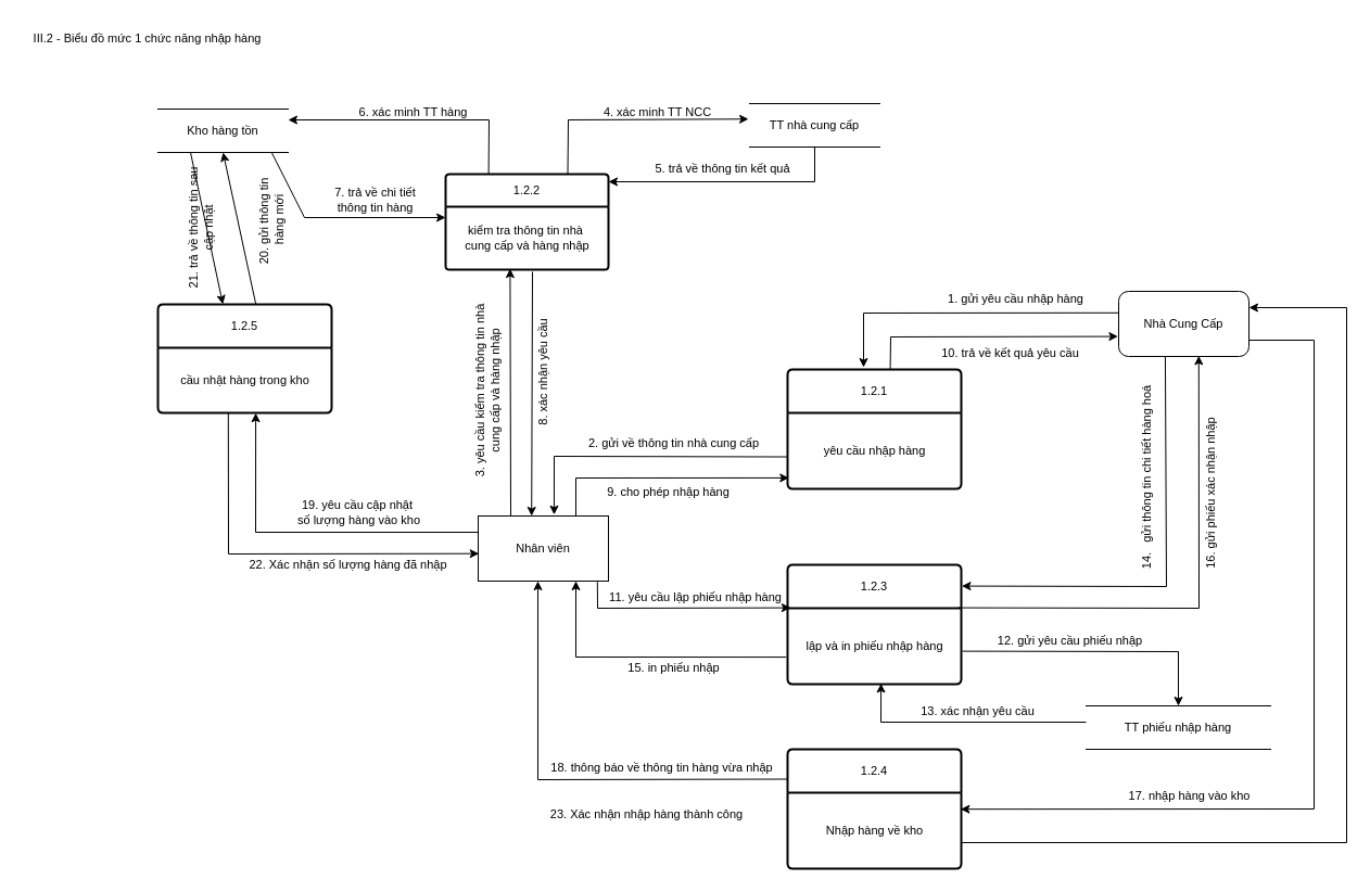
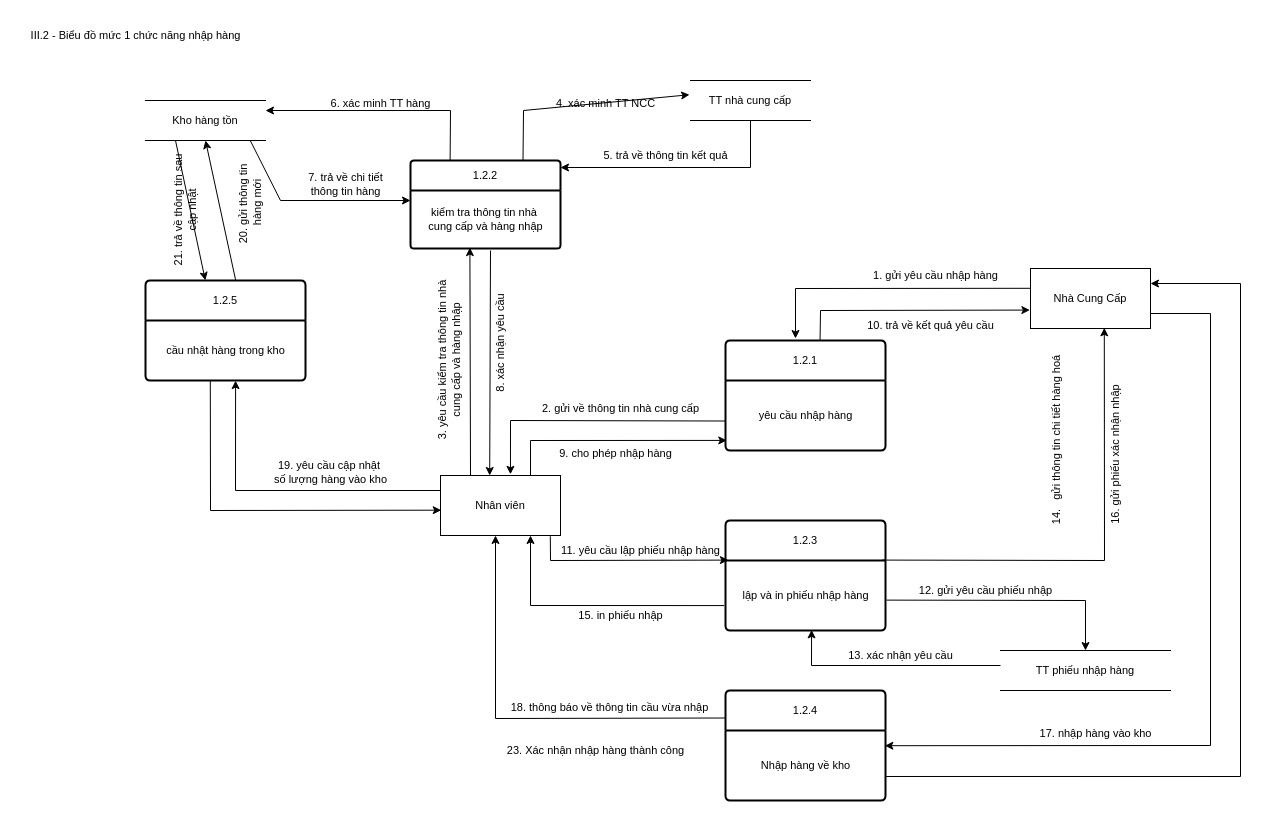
- <mxCell id="20" value="TT nhà cung cấp" style="shape=partialRectangle;whiteSpace=wrap;html=1;left=0;right=0;fillColor=none;fontSize=11;" vertex="1" parent="1"><mxGeometry x="690" y="95" width="120" height="40" as="geometry" /></mxCell>
+ <mxCell id="20" value="TT nhà cung cấp" style="shape=partialRectangle;whiteSpace=wrap;html=1;left=0;right=0;fillColor=none;fontSize=11;" vertex="1" parent="1"><mxGeometry x="690" y="80" width="120" height="40" as="geometry" /></mxCell>
- <mxCell id="5" value="Nhà Cung Cấp" style="whiteSpace=wrap;html=1;fontSize=11;rounded=1;" vertex="1" parent="1"><mxGeometry x="1030" y="268" width="120" height="60" as="geometry" /></mxCell>
+ <mxCell id="5" value="Nhà Cung Cấp" style="rounded=0;whiteSpace=wrap;html=1;fontSize=11;" vertex="1" parent="1"><mxGeometry x="1030" y="268" width="120" height="60" as="geometry" /></mxCell>
- <mxCell id="56" value="&lt;font&gt;22. Xác nhận số lượng hàng đã nhập&lt;/font&gt;" style="text;html=1;align=center;verticalAlign=middle;resizable=0;points=[];autosize=1;strokeColor=none;fillColor=none;fontSize=11;" vertex="1" parent="1"><mxGeometry x="215" y="505" width="210" height="30" as="geometry" /></mxCell>
- <mxCell id="31" value="" style="endArrow=classic;html=1;rounded=0;exitX=0.358;exitY=0.993;exitDx=0;exitDy=0;exitPerimeter=0;entryX=1.003;entryY=0.178;entryDx=0;entryDy=0;entryPerimeter=0;fontSize=11;" edge="1" parent="1" source="5" target="2"><mxGeometry width="50" height="50" relative="1" as="geometry"><mxPoint x="860" y="560" as="sourcePoint" /><mxPoint x="910" y="510" as="targetPoint" /><Array as="points"><mxPoint x="1074" y="540" /></Array></mxGeometry></mxCell>
- <mxCell id="52" value="18. thông báo về thông tin hàng vừa nhập" style="text;html=1;align=center;verticalAlign=middle;resizable=0;points=[];autosize=1;strokeColor=none;fillColor=none;fontSize=11;" vertex="1" parent="1"><mxGeometry x="494" y="692" width="230" height="30" as="geometry" /></mxCell>
+ <mxCell id="52" value="18. thông báo về thông tin cầu vừa nhập" style="text;html=1;align=center;verticalAlign=middle;resizable=0;points=[];autosize=1;strokeColor=none;fillColor=none;fontSize=11;" vertex="1" parent="1"><mxGeometry x="494" y="692" width="230" height="30" as="geometry" /></mxCell>
